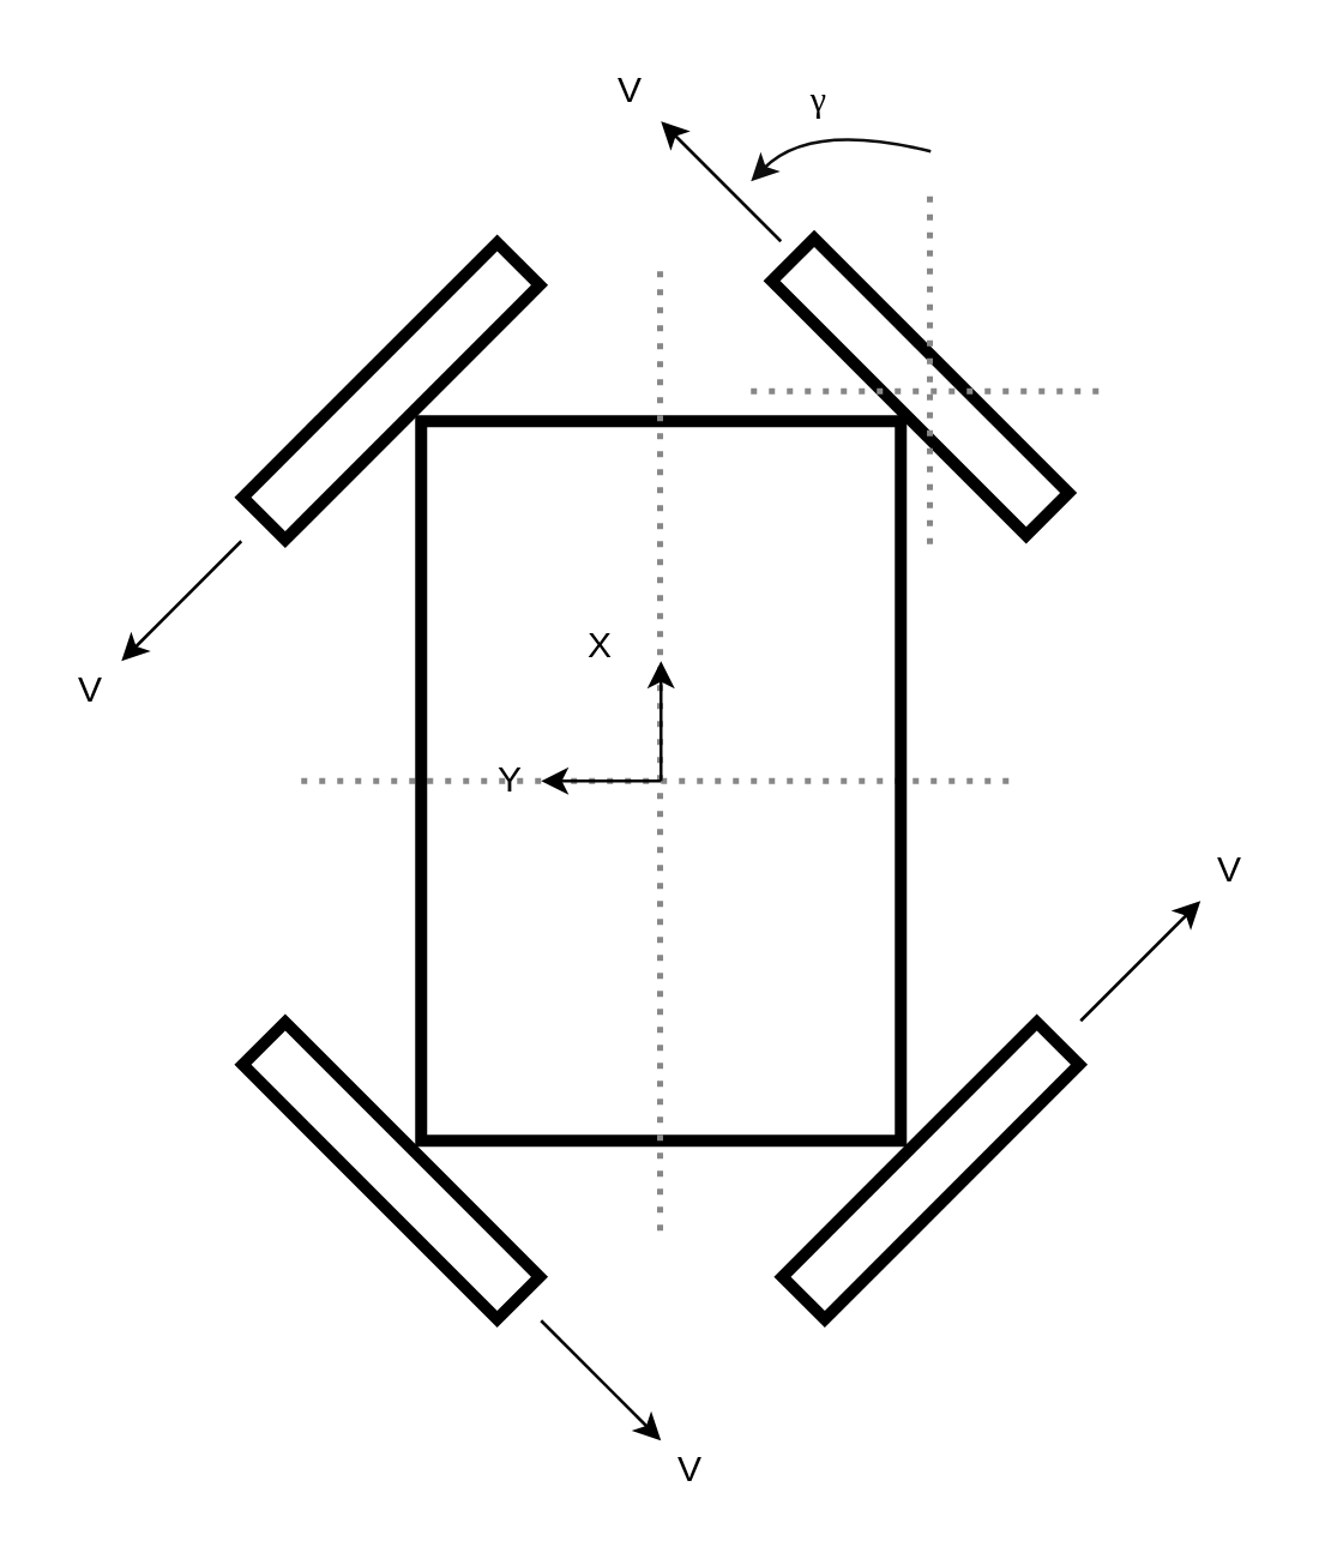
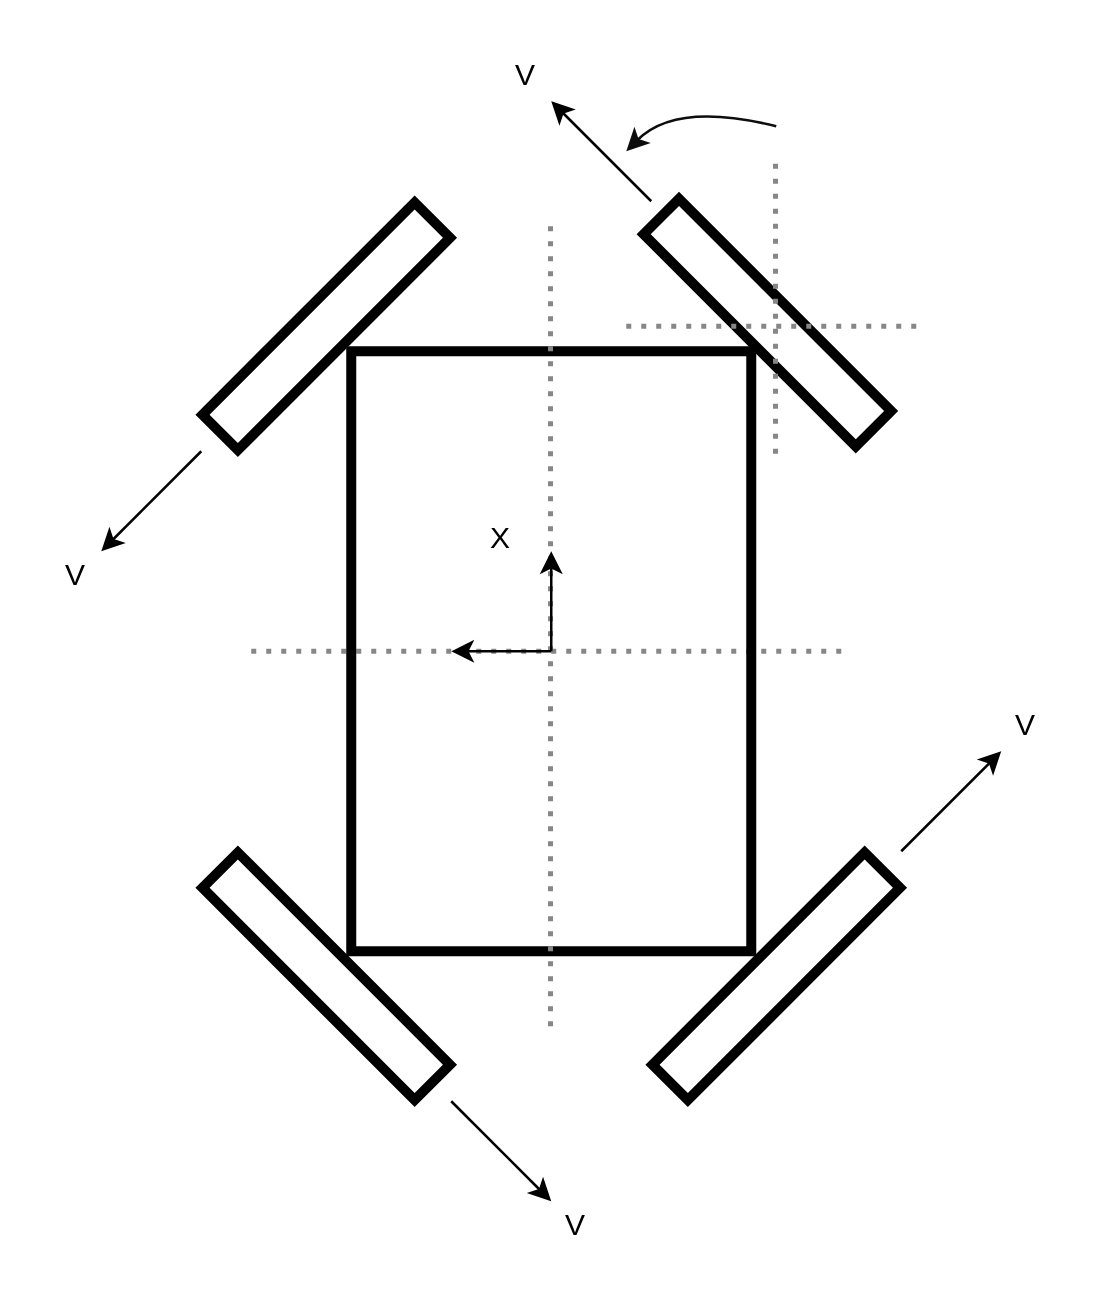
- <mxCell id="17" value="γ" style="text;html=1;strokeColor=none;fillColor=none;align=center;verticalAlign=middle;whiteSpace=wrap;rounded=0;fontFamily=Lucida Console;" vertex="1" parent="10"><mxGeometry x="60" width="26.46" height="25" as="geometry" /></mxCell>
- <mxCell id="9" value="Y" style="text;html=1;strokeColor=none;fillColor=none;align=center;verticalAlign=middle;whiteSpace=wrap;rounded=0;" vertex="1" parent="4"><mxGeometry y="50" width="20" height="20" as="geometry" /></mxCell>
